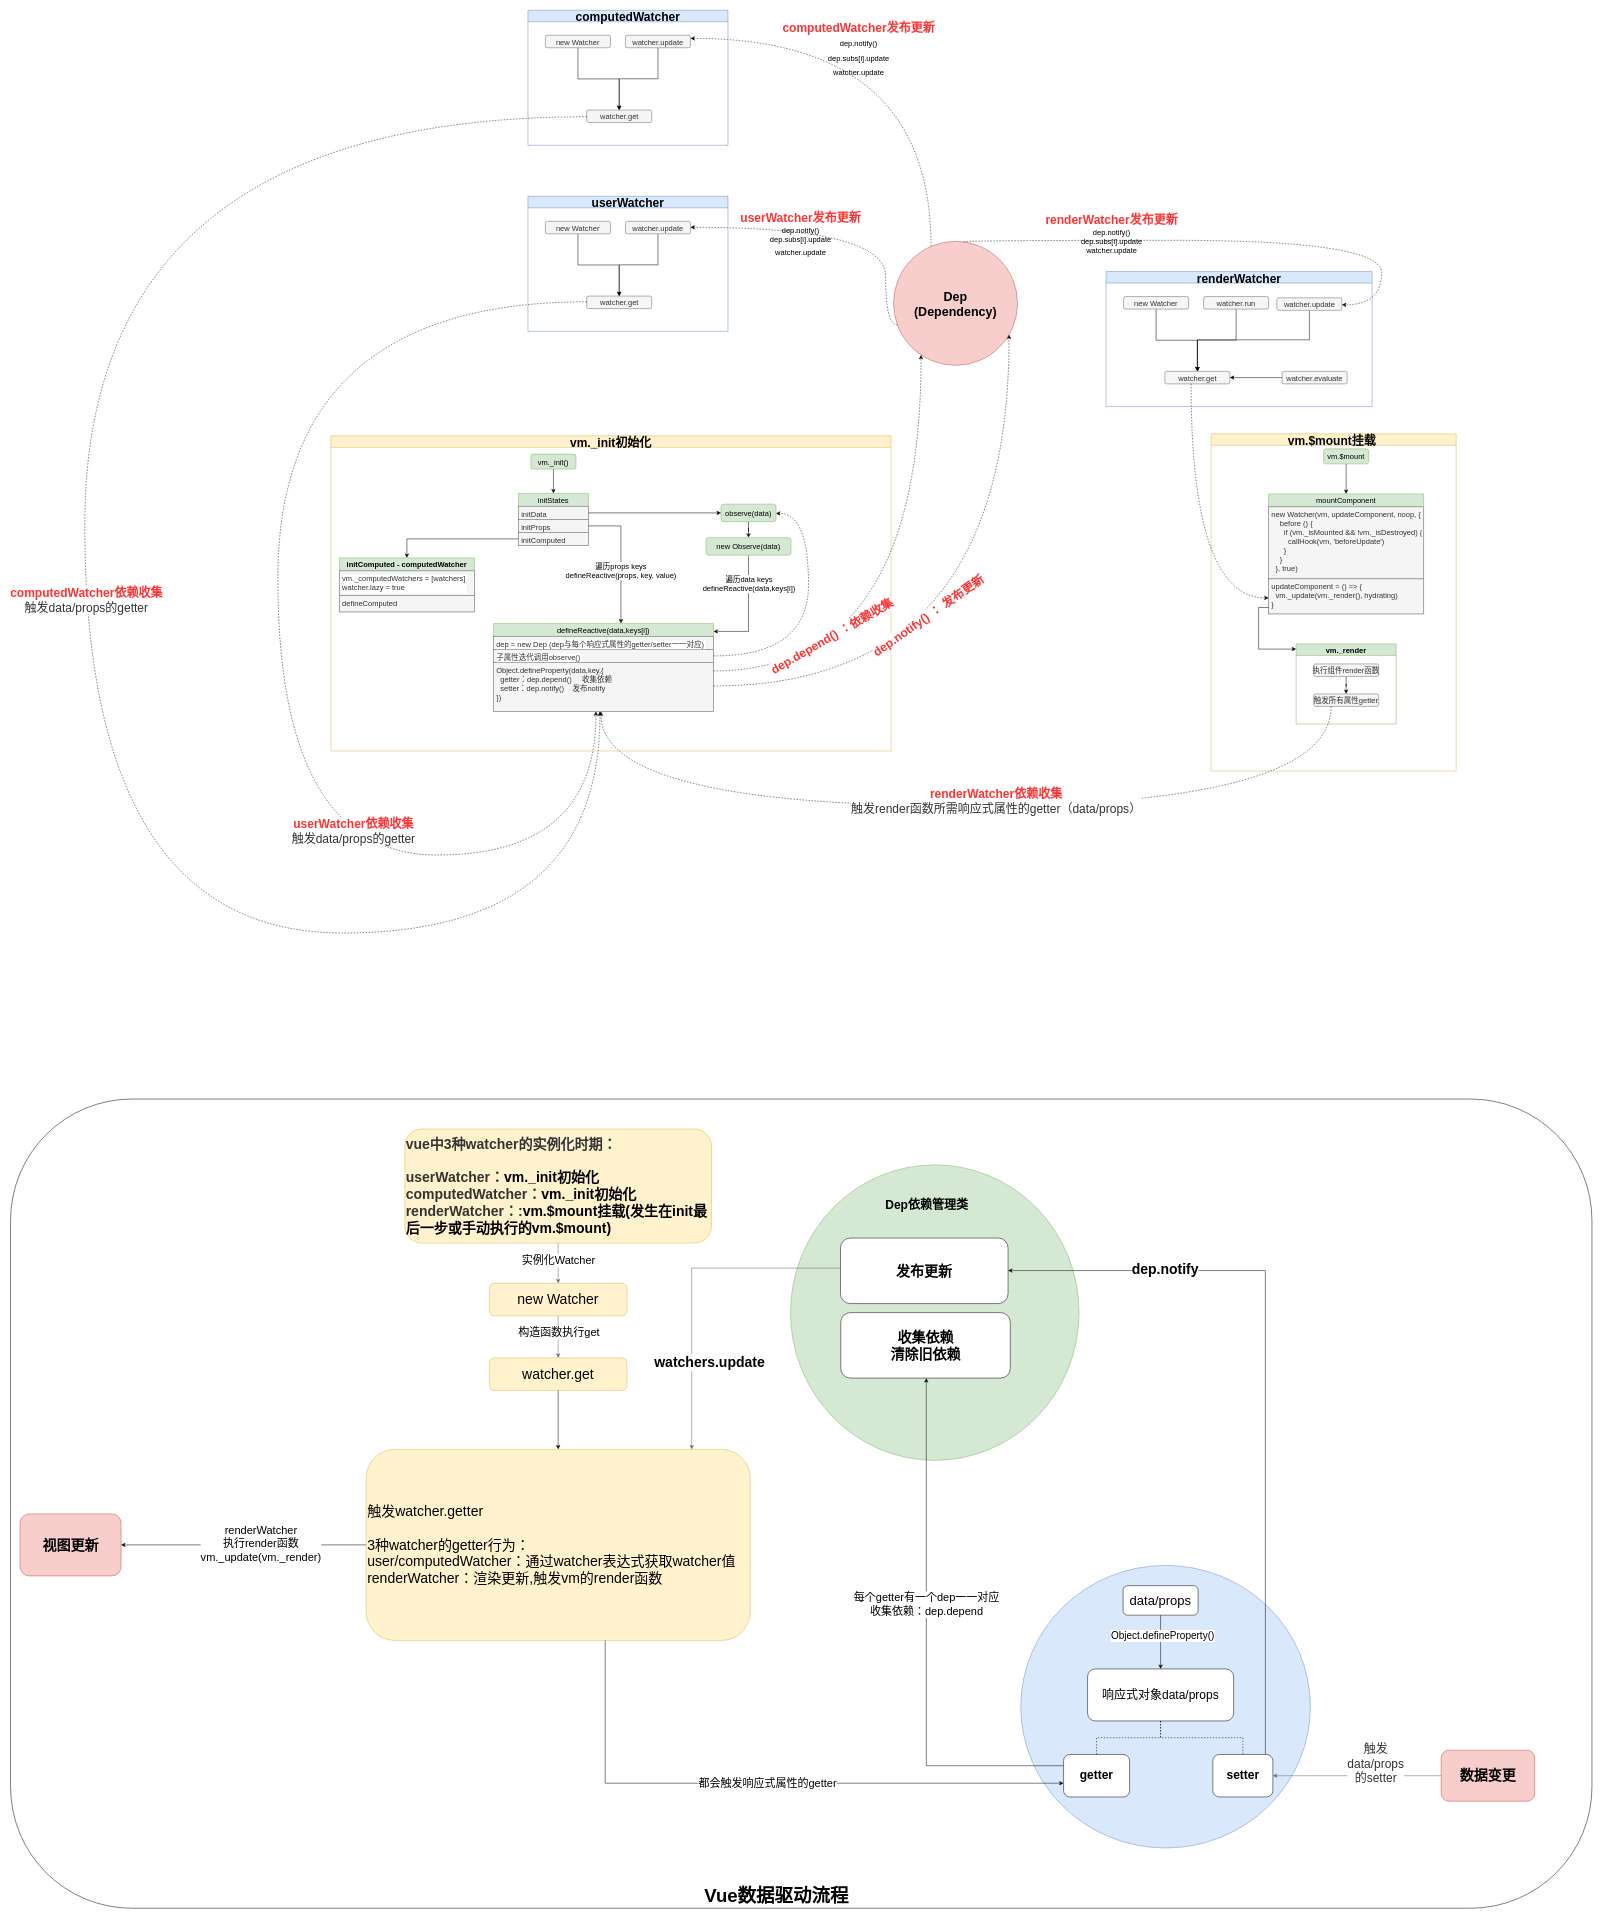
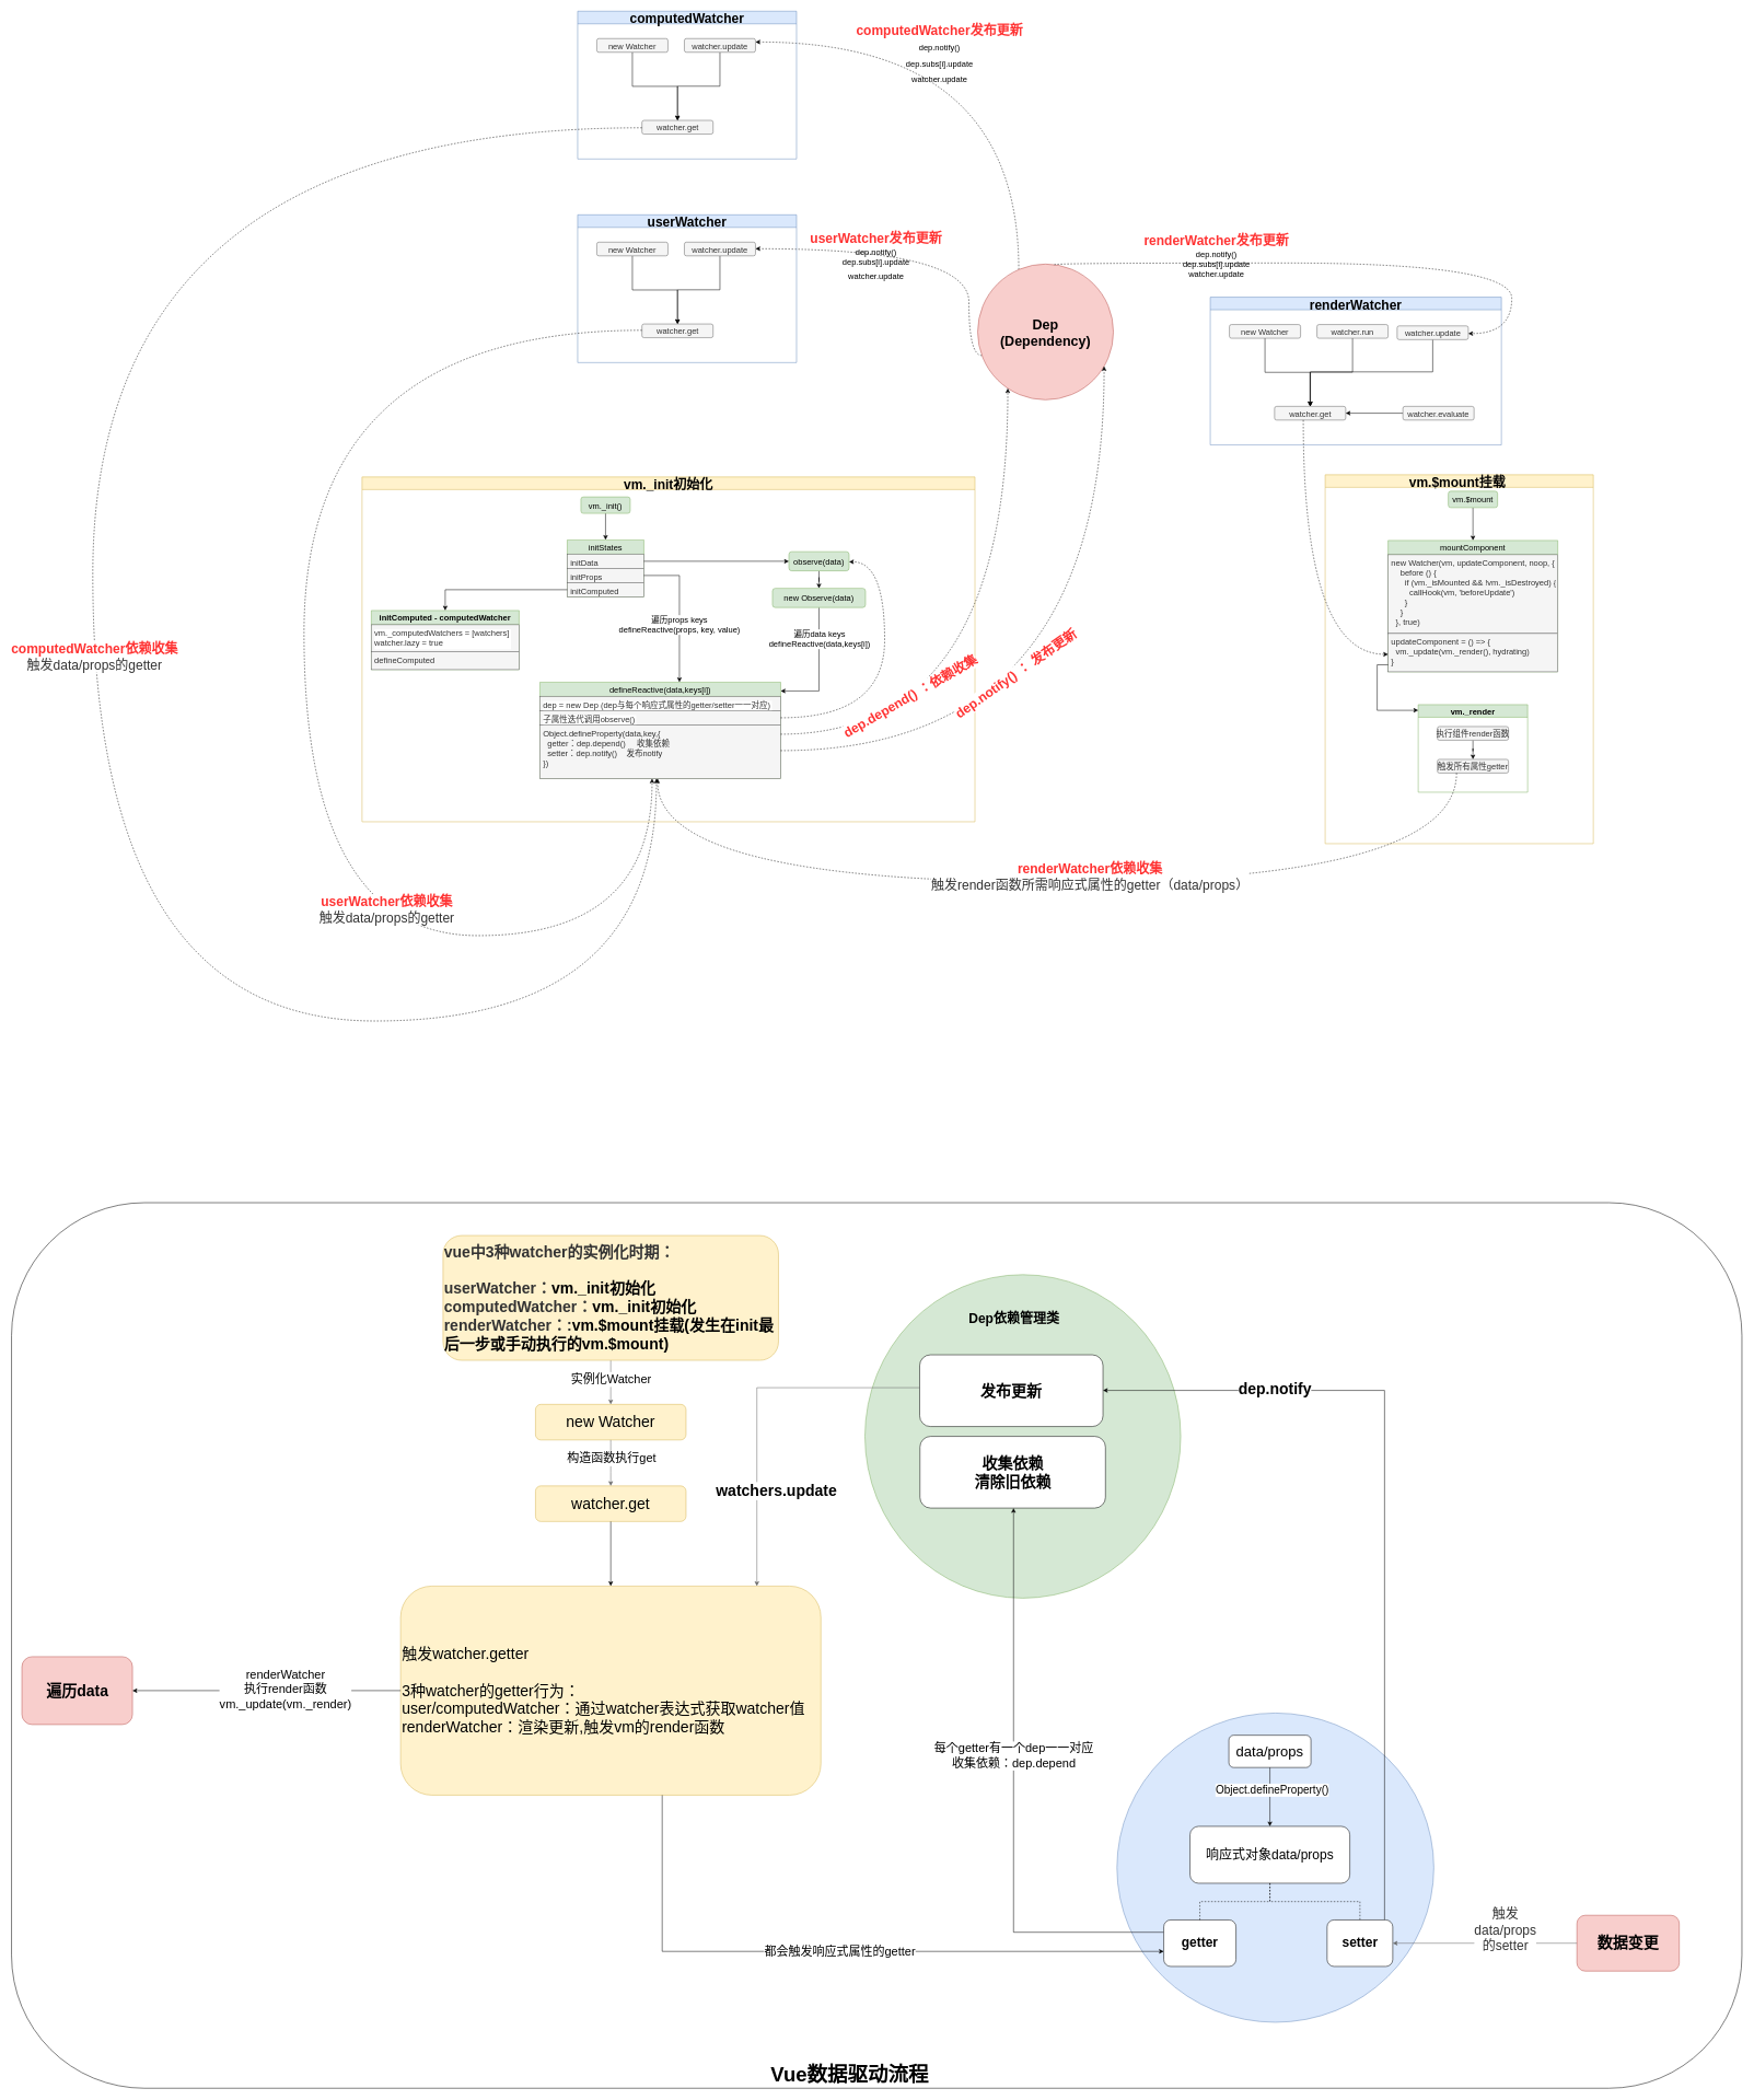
- <mxCell id="90" value="视图更新" style="rounded=1;whiteSpace=wrap;html=1;labelBackgroundColor=none;fontSize=28;fontStyle=1;fillColor=#f8cecc;strokeColor=#b85450;align=center;" parent="77" vertex="1"><mxGeometry x="19" y="829.5" width="202" height="124" as="geometry" /></mxCell>
+ <mxCell id="90" value="遍历data" style="rounded=1;whiteSpace=wrap;html=1;labelBackgroundColor=none;fontSize=28;fontStyle=1;fillColor=#f8cecc;strokeColor=#b85450;align=center;" parent="77" vertex="1"><mxGeometry x="19" y="829.5" width="202" height="124" as="geometry" /></mxCell>
